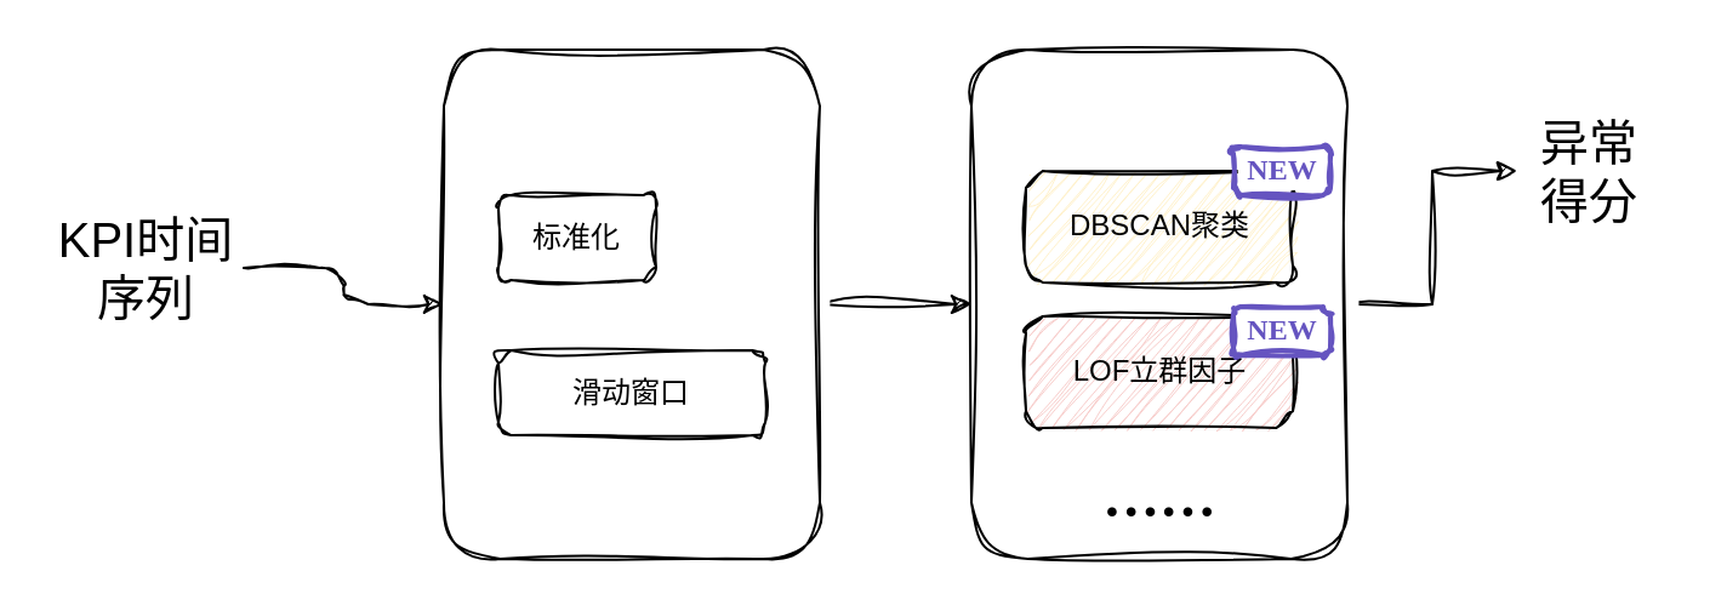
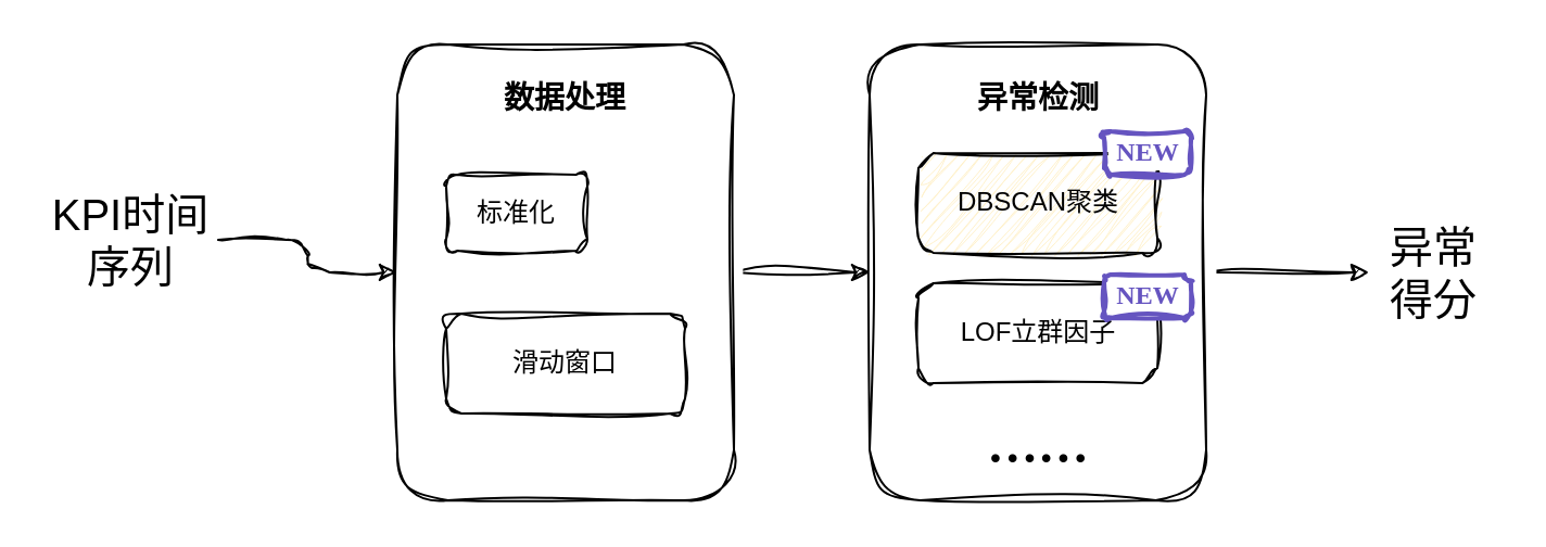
+ <mxCell id="4" value="&lt;h3&gt;数据处理&lt;/h3&gt;" style="text;html=1;strokeColor=none;fillColor=none;align=center;verticalAlign=middle;whiteSpace=wrap;rounded=1;sketch=1;curveFitting=1;jiggle=2;labelBackgroundColor=none;" vertex="1" parent="1"><mxGeometry x="220" y="30" width="80" height="30" as="geometry" /></mxCell>
+ <mxCell id="11" value="&lt;h3&gt;异常检测&lt;/h3&gt;" style="text;html=1;strokeColor=none;fillColor=none;align=center;verticalAlign=middle;whiteSpace=wrap;rounded=1;sketch=1;curveFitting=1;jiggle=2;labelBackgroundColor=none;" vertex="1" parent="1"><mxGeometry x="437.5" y="30" width="80" height="30" as="geometry" /></mxCell>
- <mxCell id="15" value="&lt;p&gt;&lt;font face=&quot;Helvetica&quot;&gt;异常得分&lt;/font&gt;&lt;/p&gt;" style="text;html=1;strokeColor=none;fillColor=none;align=center;verticalAlign=middle;whiteSpace=wrap;rounded=0;fontSize=20;fontFamily=Architects Daughter;labelBackgroundColor=none;" vertex="1" parent="1"><mxGeometry x="625" y="55" width="60" height="30" as="geometry" /></mxCell>
+ <mxCell id="15" value="&lt;p&gt;&lt;font face=&quot;Helvetica&quot;&gt;异常得分&lt;/font&gt;&lt;/p&gt;" style="text;html=1;strokeColor=none;fillColor=none;align=center;verticalAlign=middle;whiteSpace=wrap;rounded=0;fontSize=20;fontFamily=Architects Daughter;labelBackgroundColor=none;" vertex="1" parent="1"><mxGeometry x="630" y="110" width="60" height="30" as="geometry" /></mxCell>
- <mxCell id="13" value="LOF立群因子" style="rounded=1;whiteSpace=wrap;html=1;sketch=1;curveFitting=1;jiggle=2;labelBackgroundColor=none;fillColor=#f8cecc;" vertex="1" parent="1"><mxGeometry x="422.5" y="130" width="110" height="46" as="geometry" /></mxCell>
+ <mxCell id="13" value="LOF立群因子" style="rounded=1;whiteSpace=wrap;html=1;sketch=1;curveFitting=1;jiggle=2;labelBackgroundColor=none;" vertex="1" parent="1"><mxGeometry x="422.5" y="130" width="110" height="46" as="geometry" /></mxCell>
- <mxCell id="6" value="滑动窗口" style="rounded=1;whiteSpace=wrap;html=1;sketch=1;curveFitting=1;jiggle=2;labelBackgroundColor=none;" vertex="1" parent="1"><mxGeometry x="205" y="144" width="110" height="35" as="geometry" /></mxCell>
+ <mxCell id="6" value="滑动窗口" style="rounded=1;whiteSpace=wrap;html=1;sketch=1;curveFitting=1;jiggle=2;labelBackgroundColor=none;" vertex="1" parent="1"><mxGeometry x="205" y="144" width="110" height="46" as="geometry" /></mxCell>
